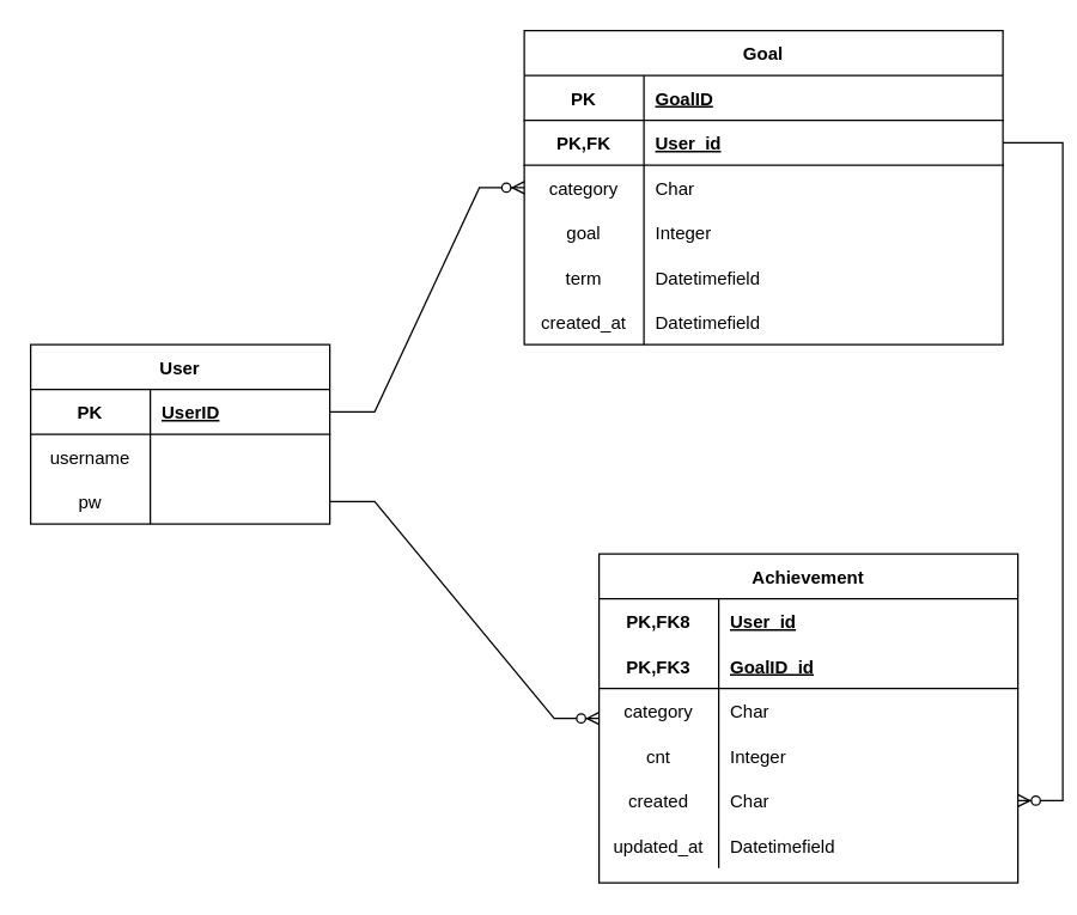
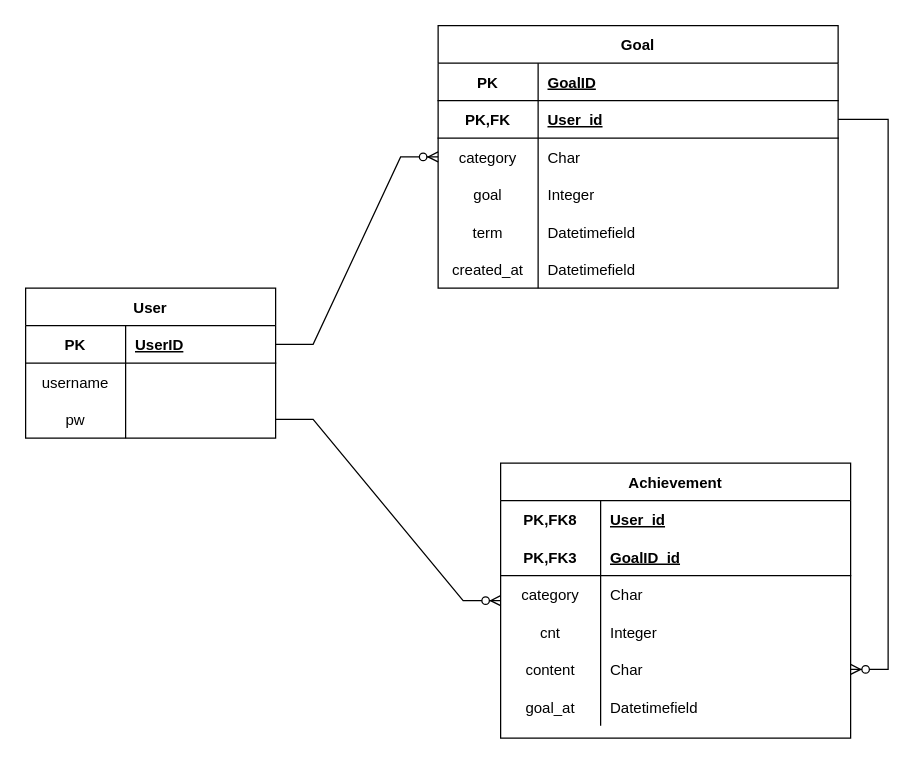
- <mxCell id="45" value="created" style="shape=partialRectangle;connectable=0;fillColor=none;top=0;left=0;bottom=0;right=0;editable=1;overflow=hidden;" vertex="1" parent="44"><mxGeometry width="80" height="30" as="geometry"><mxRectangle width="80" height="30" as="alternateBounds" /></mxGeometry></mxCell>
+ <mxCell id="45" value="content" style="shape=partialRectangle;connectable=0;fillColor=none;top=0;left=0;bottom=0;right=0;editable=1;overflow=hidden;" vertex="1" parent="44"><mxGeometry width="80" height="30" as="geometry"><mxRectangle width="80" height="30" as="alternateBounds" /></mxGeometry></mxCell>
- <mxCell id="48" value="updated_at" style="shape=partialRectangle;connectable=0;fillColor=none;top=0;left=0;bottom=0;right=0;editable=1;overflow=hidden;" parent="47" vertex="1"><mxGeometry width="80" height="30" as="geometry"><mxRectangle width="80" height="30" as="alternateBounds" /></mxGeometry></mxCell>
+ <mxCell id="48" value="goal_at" style="shape=partialRectangle;connectable=0;fillColor=none;top=0;left=0;bottom=0;right=0;editable=1;overflow=hidden;" parent="47" vertex="1"><mxGeometry width="80" height="30" as="geometry"><mxRectangle width="80" height="30" as="alternateBounds" /></mxGeometry></mxCell>
